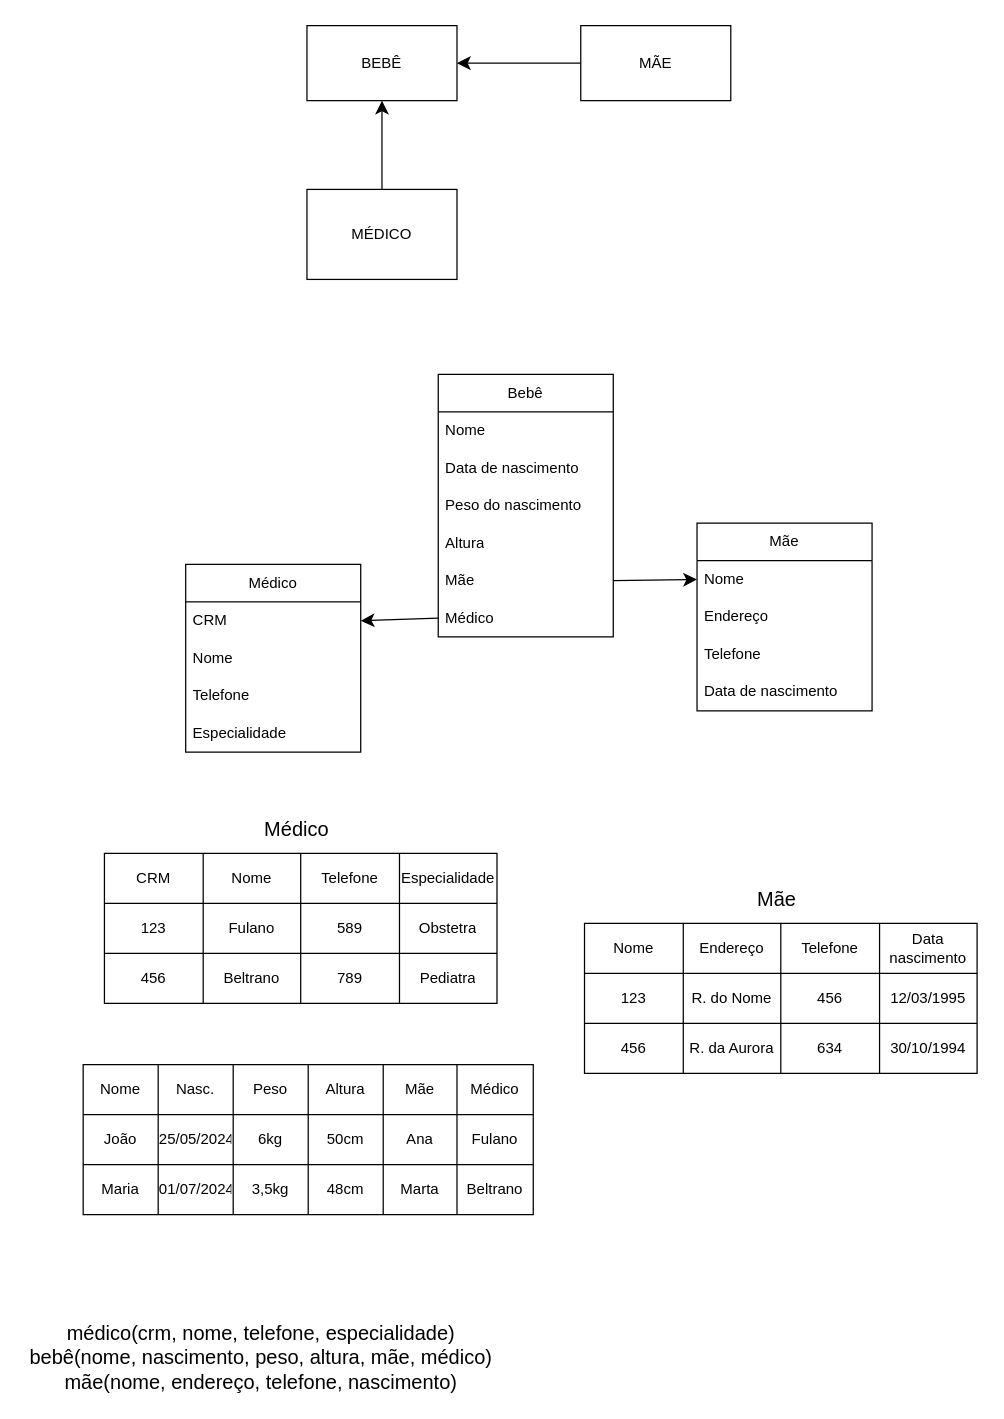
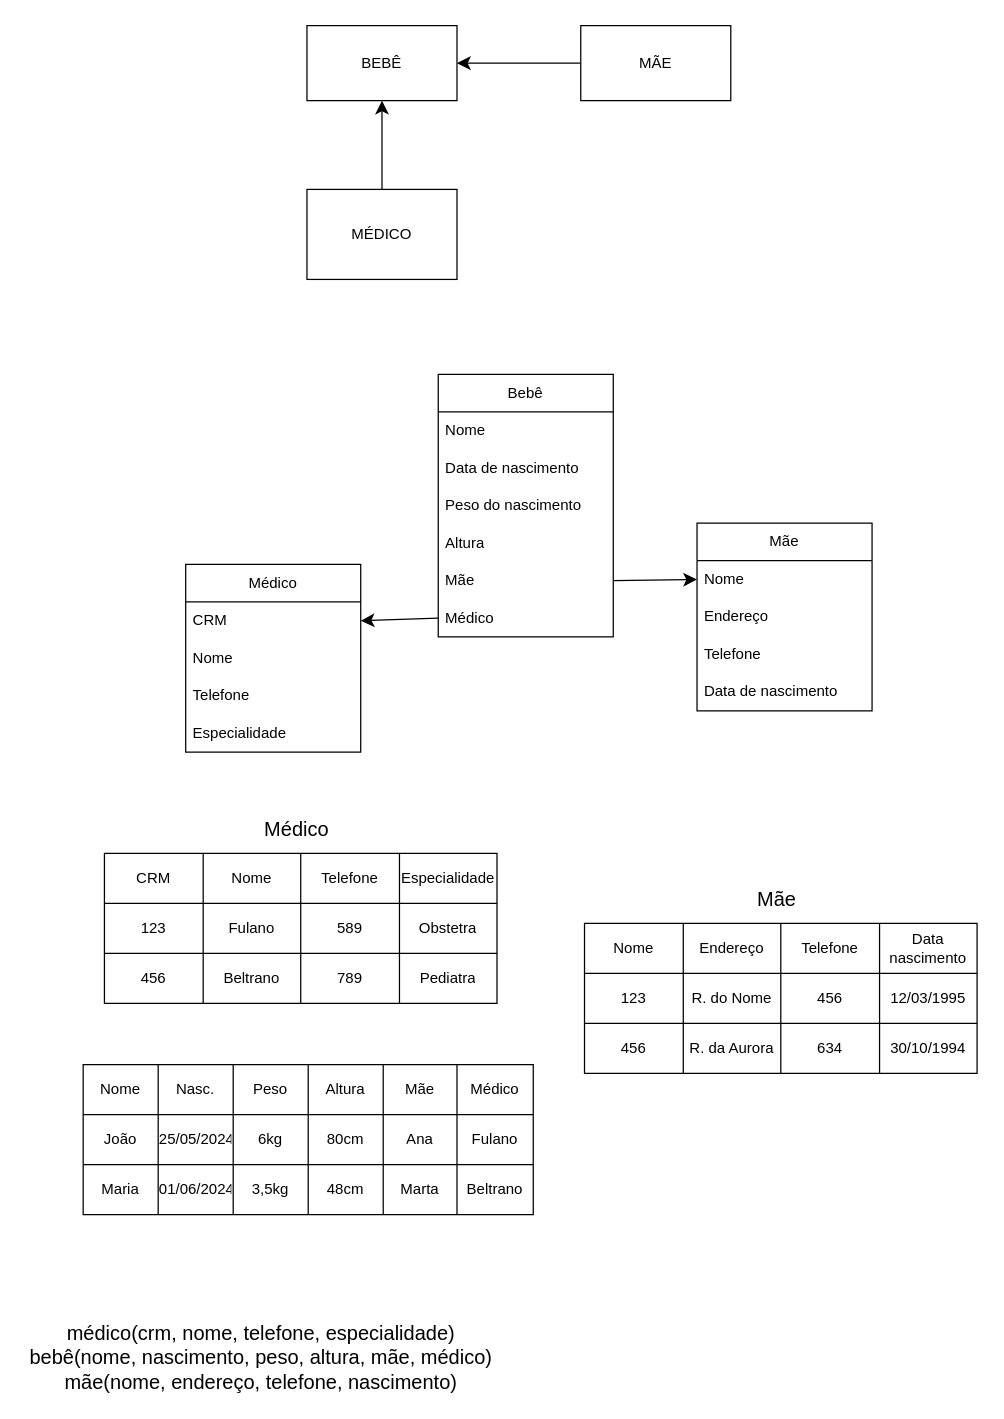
- <mxCell id="55" value="50cm" style="shape=partialRectangle;html=1;whiteSpace=wrap;connectable=0;strokeColor=inherit;overflow=hidden;fillColor=none;top=0;left=0;bottom=0;right=0;pointerEvents=1;" vertex="1" parent="51"><mxGeometry x="180" width="60" height="40" as="geometry"><mxRectangle width="60" height="40" as="alternateBounds" /></mxGeometry></mxCell>
+ <mxCell id="55" value="80cm" style="shape=partialRectangle;html=1;whiteSpace=wrap;connectable=0;strokeColor=inherit;overflow=hidden;fillColor=none;top=0;left=0;bottom=0;right=0;pointerEvents=1;" vertex="1" parent="51"><mxGeometry x="180" width="60" height="40" as="geometry"><mxRectangle width="60" height="40" as="alternateBounds" /></mxGeometry></mxCell>
- <mxCell id="60" value="01/07/2024" style="shape=partialRectangle;html=1;whiteSpace=wrap;connectable=0;strokeColor=inherit;overflow=hidden;fillColor=none;top=0;left=0;bottom=0;right=0;pointerEvents=1;" vertex="1" parent="58"><mxGeometry x="60" width="60" height="40" as="geometry"><mxRectangle width="60" height="40" as="alternateBounds" /></mxGeometry></mxCell>
+ <mxCell id="60" value="01/06/2024" style="shape=partialRectangle;html=1;whiteSpace=wrap;connectable=0;strokeColor=inherit;overflow=hidden;fillColor=none;top=0;left=0;bottom=0;right=0;pointerEvents=1;" vertex="1" parent="58"><mxGeometry x="60" width="60" height="40" as="geometry"><mxRectangle width="60" height="40" as="alternateBounds" /></mxGeometry></mxCell>
